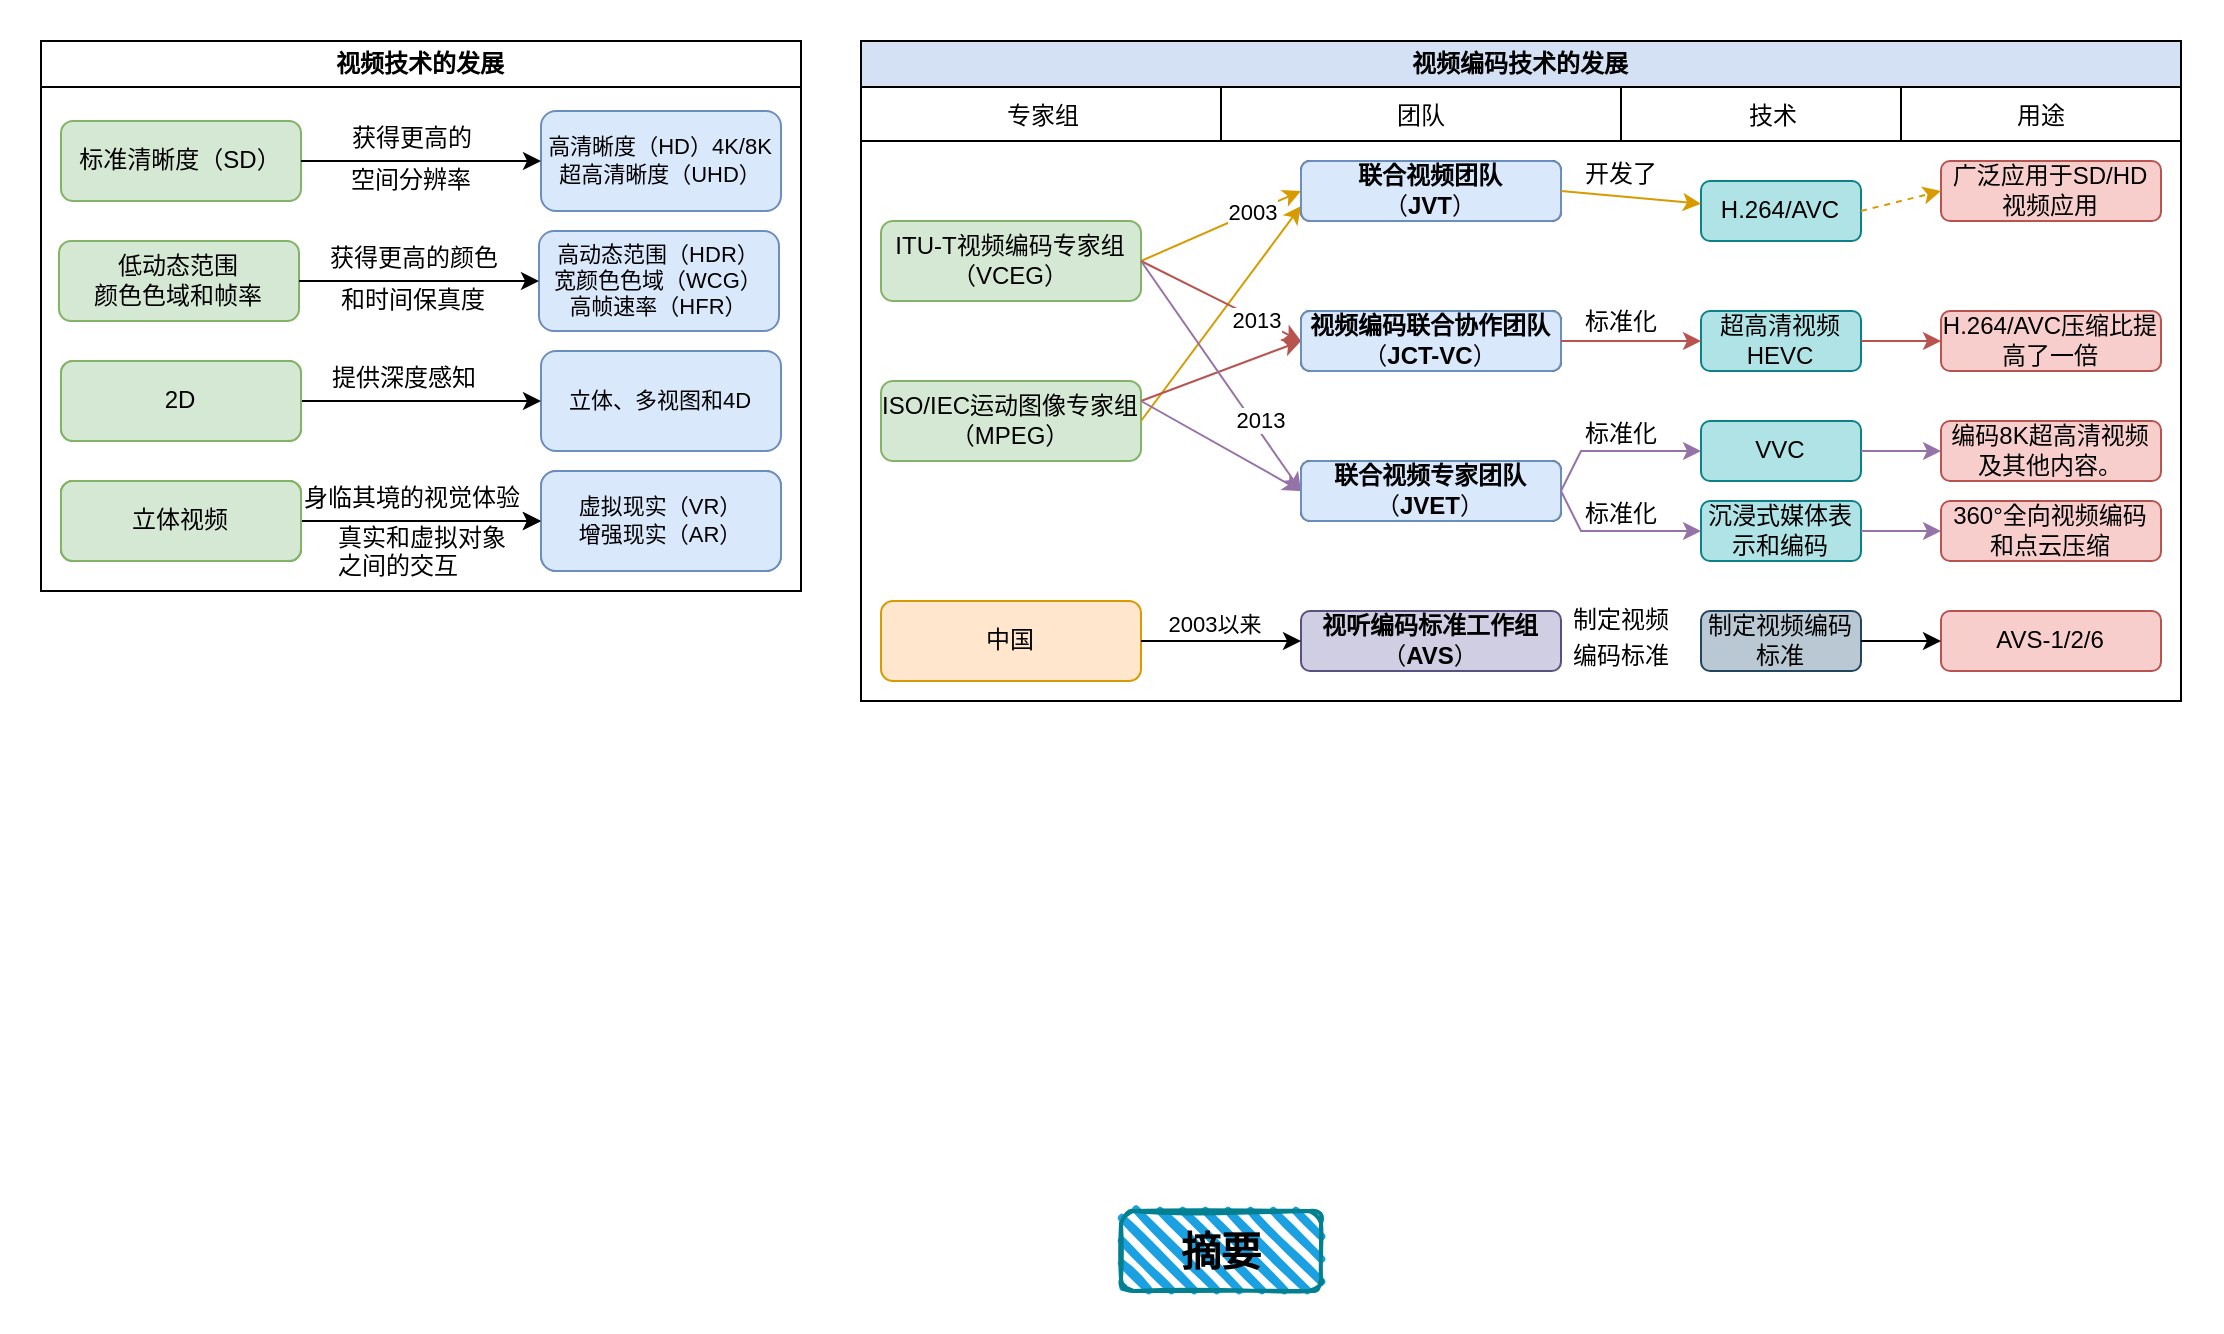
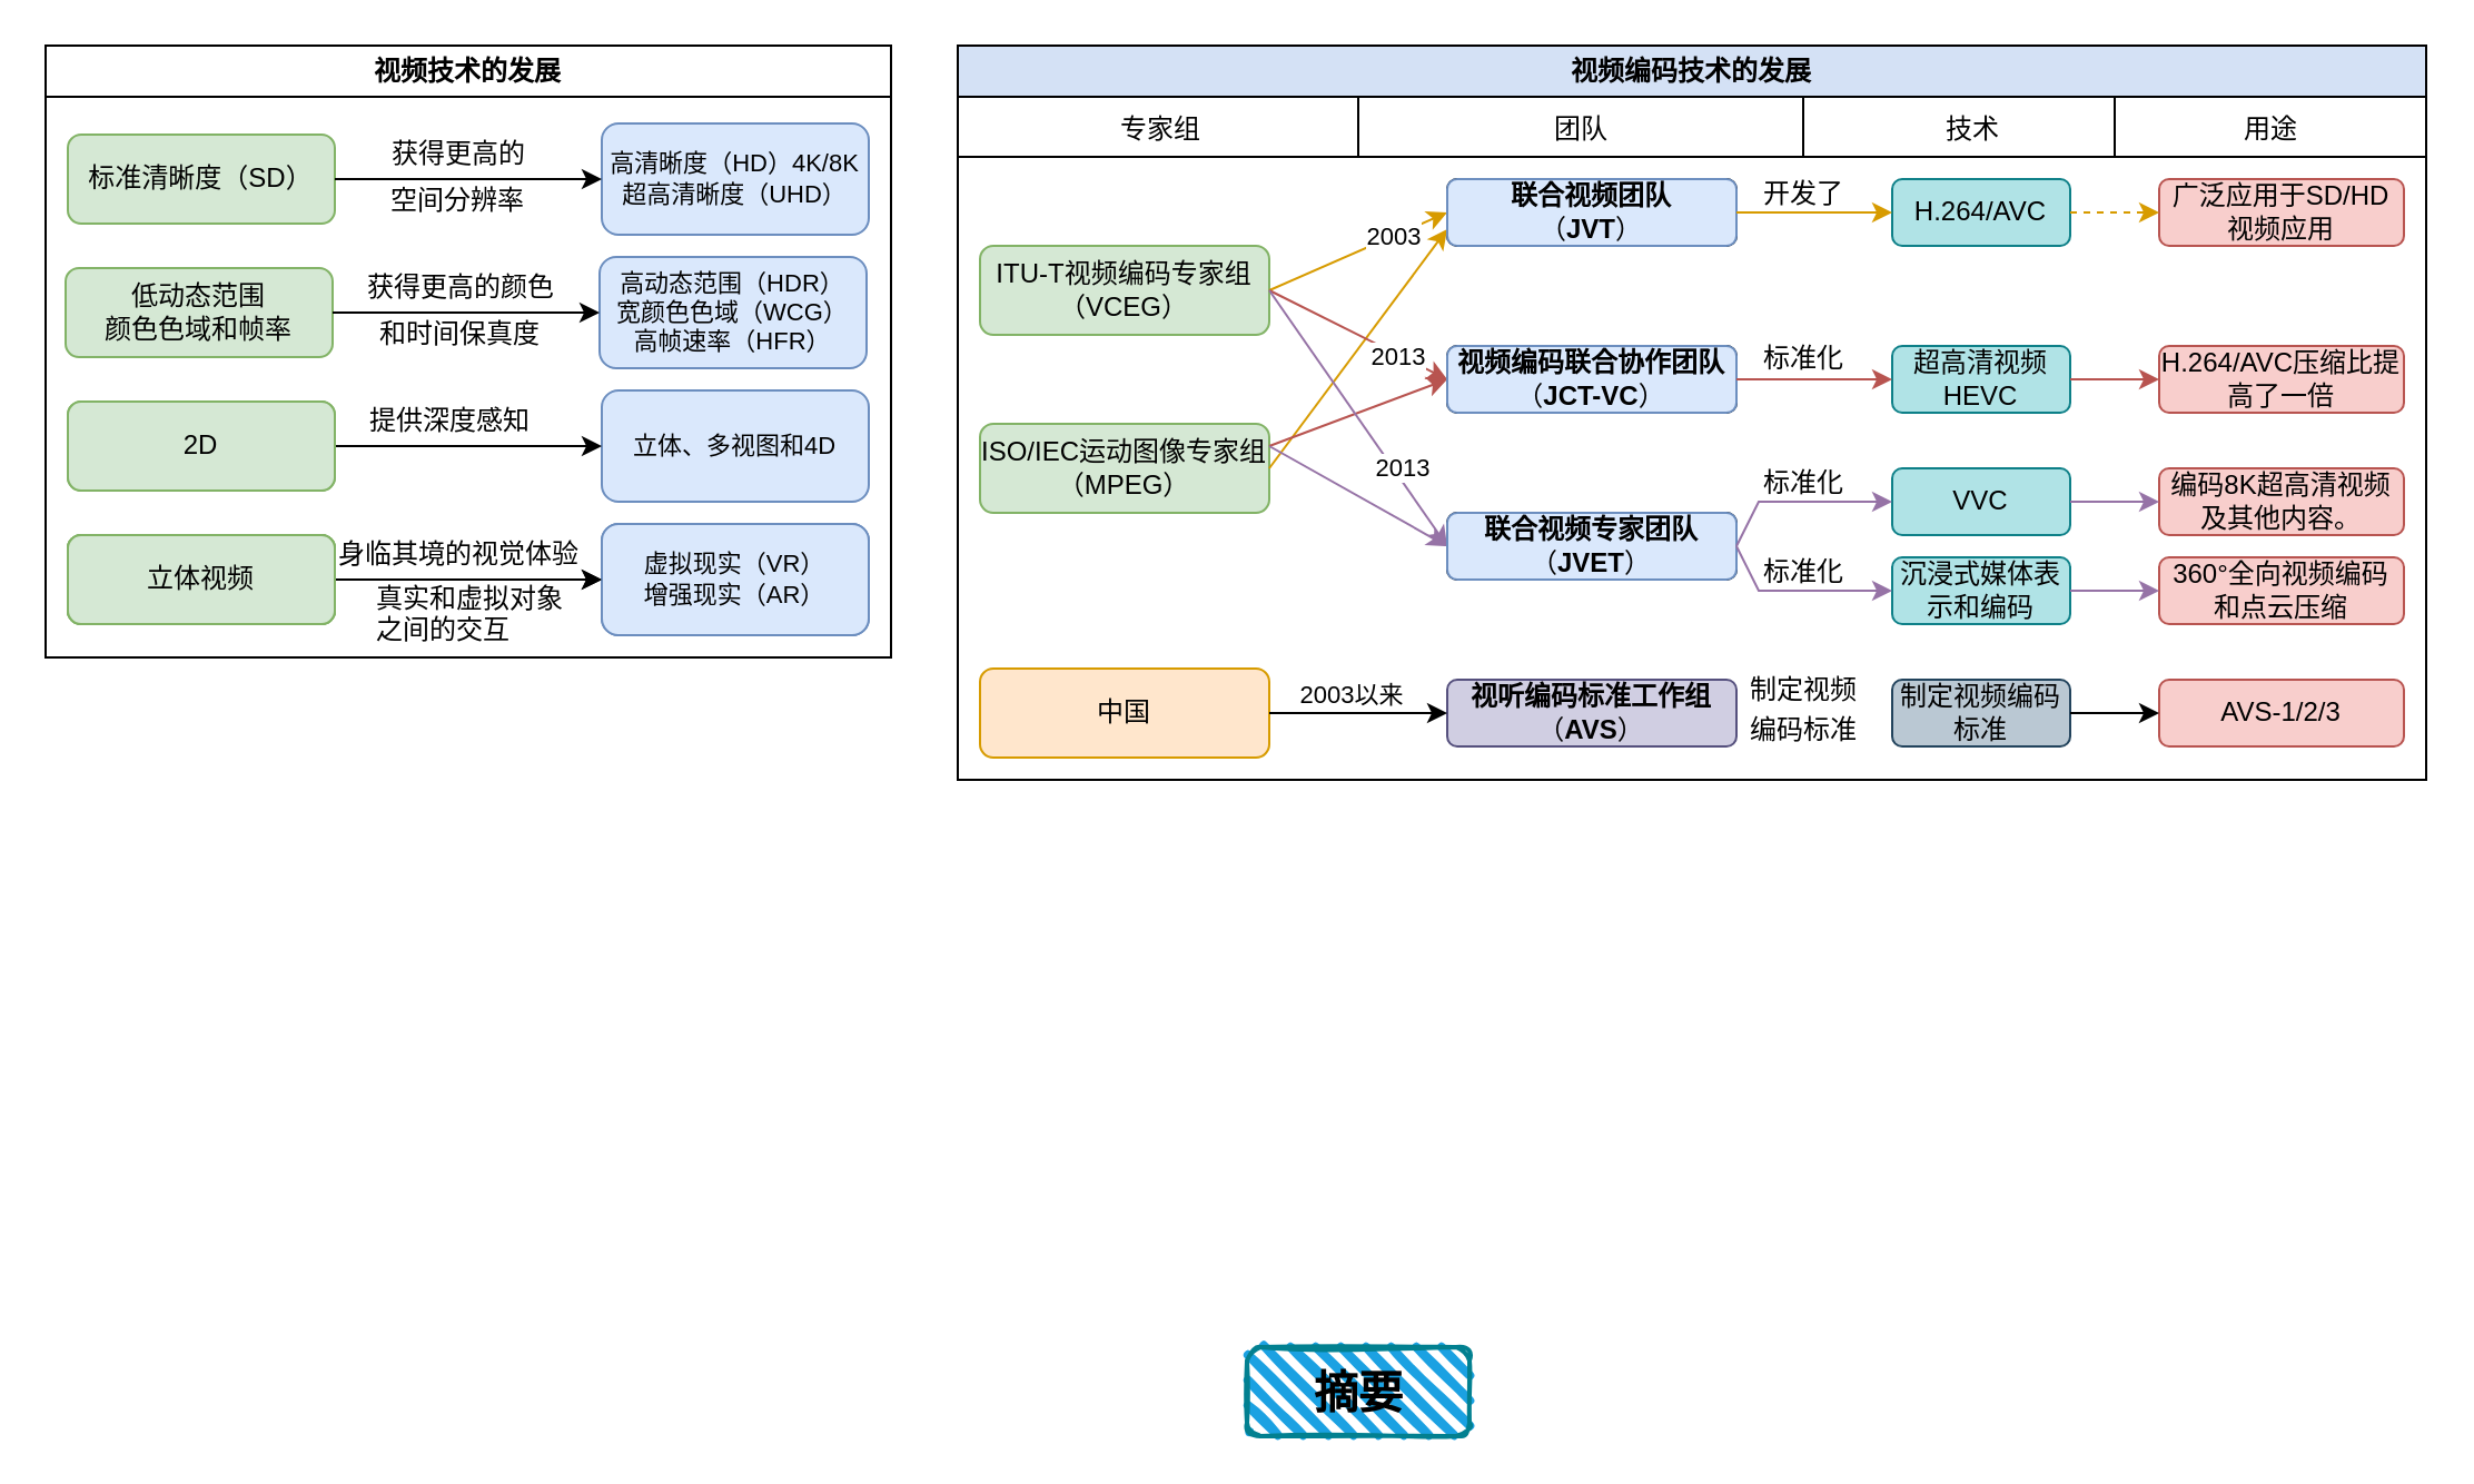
- <mxCell id="59" value="&lt;div data-docx-has-block-data=&quot;false&quot; data-page-id=&quot;ZyfDdDNA1oiCd8xGL1PcbjAHnAd&quot;&gt;&lt;div class=&quot;old-record-id-doxcn58XZlYNkXSbOZ7qs0TuGAe&quot; style=&quot;&quot;&gt;H.264/AVC&lt;/div&gt;&lt;/div&gt;" style="rounded=1;whiteSpace=wrap;html=1;fillColor=#b0e3e6;strokeColor=#0e8088;" vertex="1" parent="30"><mxGeometry x="420" y="70" width="80" height="30" as="geometry" /></mxCell>
+ <mxCell id="59" value="&lt;div data-docx-has-block-data=&quot;false&quot; data-page-id=&quot;ZyfDdDNA1oiCd8xGL1PcbjAHnAd&quot;&gt;&lt;div class=&quot;old-record-id-doxcn58XZlYNkXSbOZ7qs0TuGAe&quot; style=&quot;&quot;&gt;H.264/AVC&lt;/div&gt;&lt;/div&gt;" style="rounded=1;whiteSpace=wrap;html=1;fillColor=#b0e3e6;strokeColor=#0e8088;" vertex="1" parent="30"><mxGeometry x="420" y="60" width="80" height="30" as="geometry" /></mxCell>
- <mxCell id="63" value="&lt;div data-docx-has-block-data=&quot;false&quot; data-page-id=&quot;ZyfDdDNA1oiCd8xGL1PcbjAHnAd&quot;&gt;&lt;div class=&quot;old-record-id-doxcn58XZlYNkXSbOZ7qs0TuGAe&quot; style=&quot;&quot;&gt;&lt;div data-docx-has-block-data=&quot;false&quot; data-page-id=&quot;ZyfDdDNA1oiCd8xGL1PcbjAHnAd&quot;&gt;&lt;div class=&quot;old-record-id-doxcn58XZlYNkXSbOZ7qs0TuGAe&quot; style=&quot;&quot;&gt;&lt;div data-docx-has-block-data=&quot;false&quot; data-page-id=&quot;ZyfDdDNA1oiCd8xGL1PcbjAHnAd&quot;&gt;&lt;div class=&quot;old-record-id-doxcn58XZlYNkXSbOZ7qs0TuGAe&quot; style=&quot;&quot;&gt;AVS-1/2/6&lt;/div&gt;&lt;/div&gt;&lt;/div&gt;&lt;/div&gt;&lt;/div&gt;&lt;/div&gt;" style="rounded=1;whiteSpace=wrap;html=1;fillColor=#f8cecc;strokeColor=#b85450;" vertex="1" parent="30"><mxGeometry x="540" y="285" width="110" height="30" as="geometry" /></mxCell>
+ <mxCell id="63" value="&lt;div data-docx-has-block-data=&quot;false&quot; data-page-id=&quot;ZyfDdDNA1oiCd8xGL1PcbjAHnAd&quot;&gt;&lt;div class=&quot;old-record-id-doxcn58XZlYNkXSbOZ7qs0TuGAe&quot; style=&quot;&quot;&gt;&lt;div data-docx-has-block-data=&quot;false&quot; data-page-id=&quot;ZyfDdDNA1oiCd8xGL1PcbjAHnAd&quot;&gt;&lt;div class=&quot;old-record-id-doxcn58XZlYNkXSbOZ7qs0TuGAe&quot; style=&quot;&quot;&gt;&lt;div data-docx-has-block-data=&quot;false&quot; data-page-id=&quot;ZyfDdDNA1oiCd8xGL1PcbjAHnAd&quot;&gt;&lt;div class=&quot;old-record-id-doxcn58XZlYNkXSbOZ7qs0TuGAe&quot; style=&quot;&quot;&gt;AVS-1/2/3&lt;/div&gt;&lt;/div&gt;&lt;/div&gt;&lt;/div&gt;&lt;/div&gt;&lt;/div&gt;" style="rounded=1;whiteSpace=wrap;html=1;fillColor=#f8cecc;strokeColor=#b85450;" vertex="1" parent="30"><mxGeometry x="540" y="285" width="110" height="30" as="geometry" /></mxCell>
